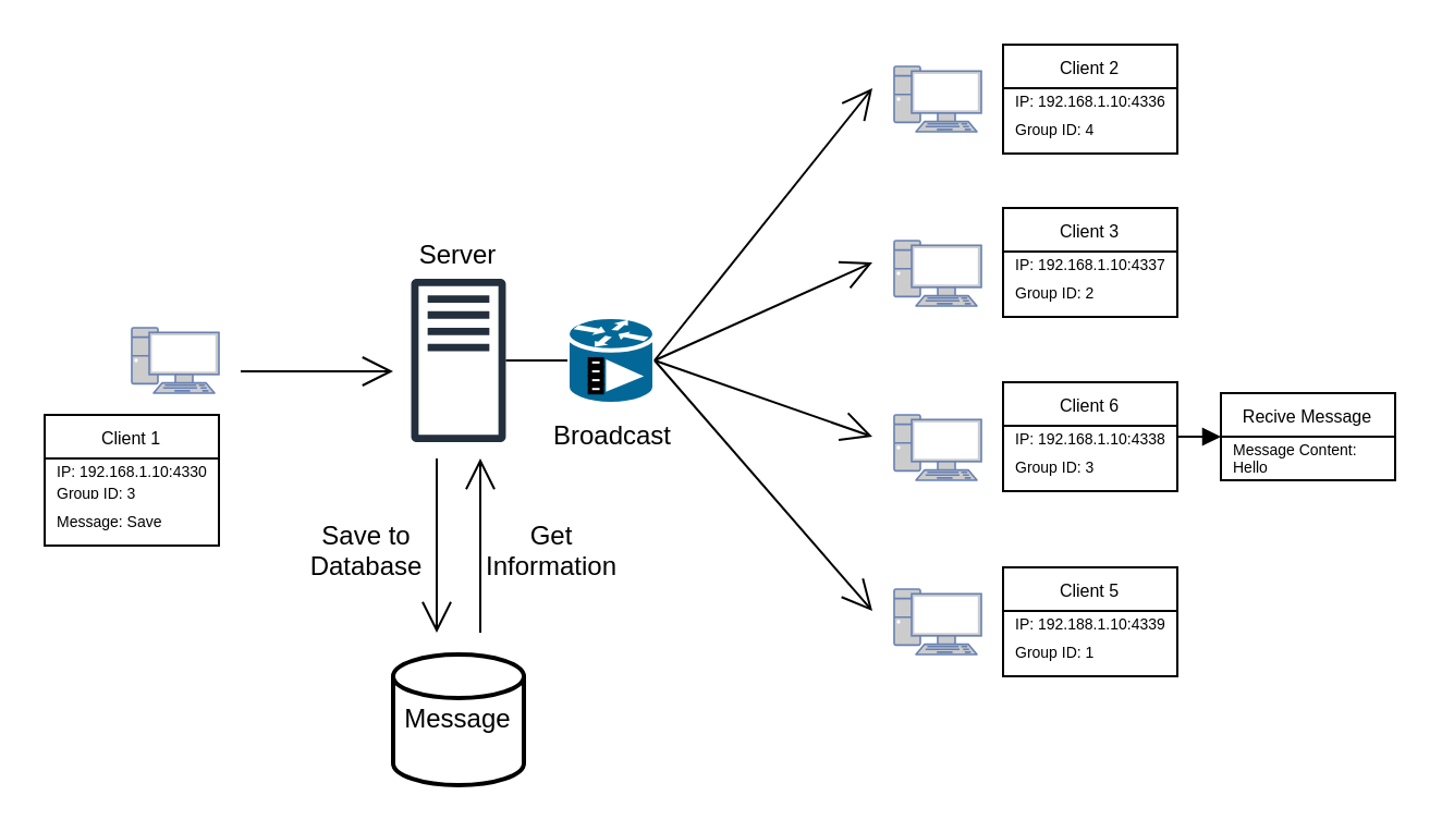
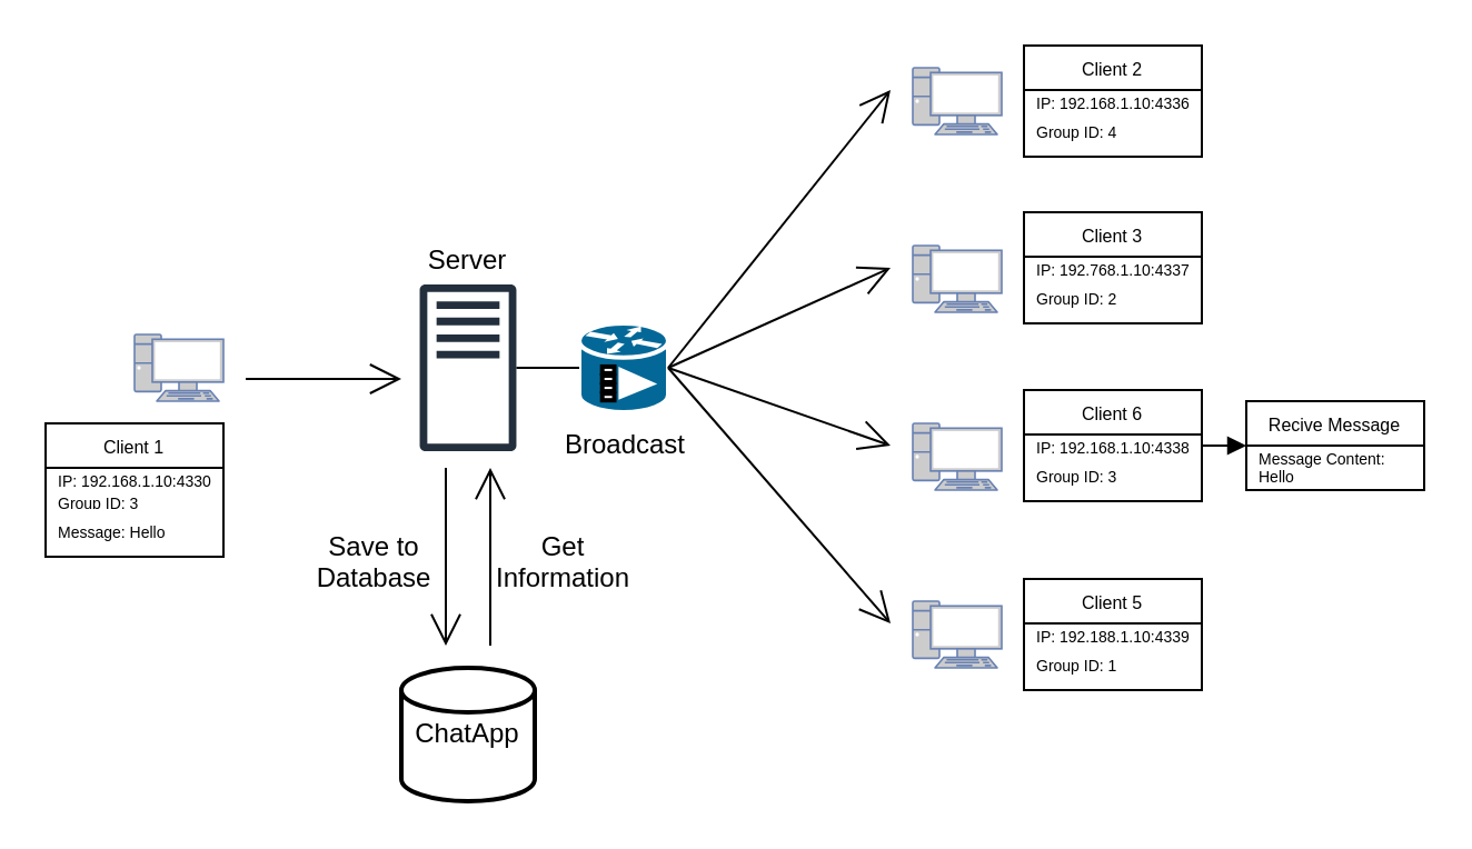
- <mxCell id="29" value="IP: 192.168.1.10:4337" style="text;strokeColor=none;fillColor=none;align=left;verticalAlign=middle;spacingLeft=4;spacingRight=4;overflow=hidden;points=[[0,0.5],[1,0.5]];portConstraint=eastwest;rotatable=0;whiteSpace=wrap;html=1;fontSize=7;" vertex="1" parent="28"><mxGeometry y="20" width="80" height="10" as="geometry" /></mxCell>
+ <mxCell id="29" value="IP: 192.768.1.10:4337" style="text;strokeColor=none;fillColor=none;align=left;verticalAlign=middle;spacingLeft=4;spacingRight=4;overflow=hidden;points=[[0,0.5],[1,0.5]];portConstraint=eastwest;rotatable=0;whiteSpace=wrap;html=1;fontSize=7;" vertex="1" parent="28"><mxGeometry y="20" width="80" height="10" as="geometry" /></mxCell>
- <mxCell id="24" value="Message: Save" style="text;strokeColor=none;fillColor=none;align=left;verticalAlign=middle;spacingLeft=4;spacingRight=4;overflow=hidden;points=[[0,0.5],[1,0.5]];portConstraint=eastwest;rotatable=0;whiteSpace=wrap;html=1;fontSize=7;" vertex="1" parent="21"><mxGeometry y="40" width="80" height="20" as="geometry" /></mxCell>
+ <mxCell id="24" value="Message: Hello" style="text;strokeColor=none;fillColor=none;align=left;verticalAlign=middle;spacingLeft=4;spacingRight=4;overflow=hidden;points=[[0,0.5],[1,0.5]];portConstraint=eastwest;rotatable=0;whiteSpace=wrap;html=1;fontSize=7;" vertex="1" parent="21"><mxGeometry y="40" width="80" height="20" as="geometry" /></mxCell>
- <mxCell id="2" value="Message" style="strokeWidth=2;html=1;shape=mxgraph.flowchart.database;whiteSpace=wrap;" vertex="1" parent="1"><mxGeometry x="180" y="300" width="60" height="60" as="geometry" /></mxCell>
+ <mxCell id="2" value="ChatApp" style="strokeWidth=2;html=1;shape=mxgraph.flowchart.database;whiteSpace=wrap;" vertex="1" parent="1"><mxGeometry x="180" y="300" width="60" height="60" as="geometry" /></mxCell>
